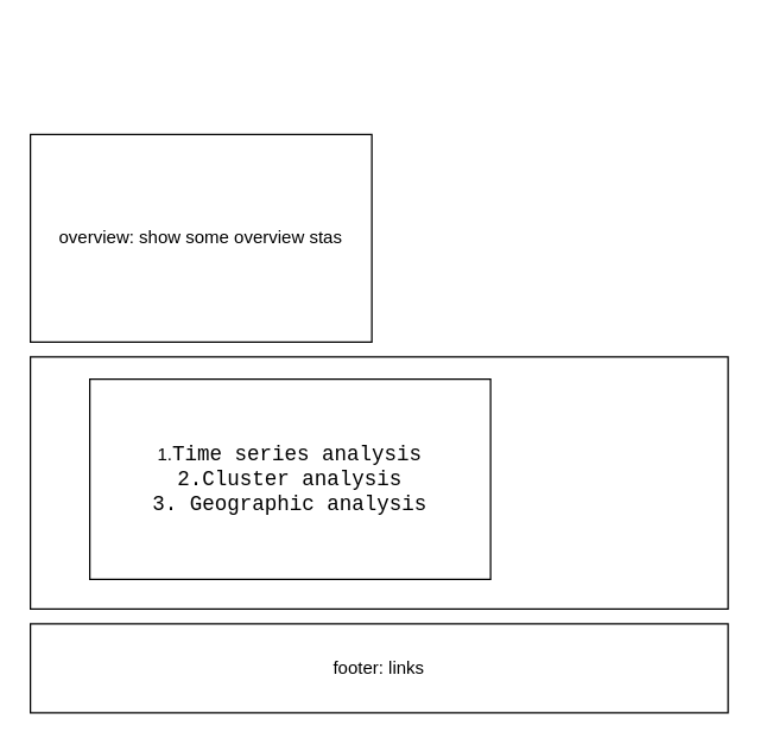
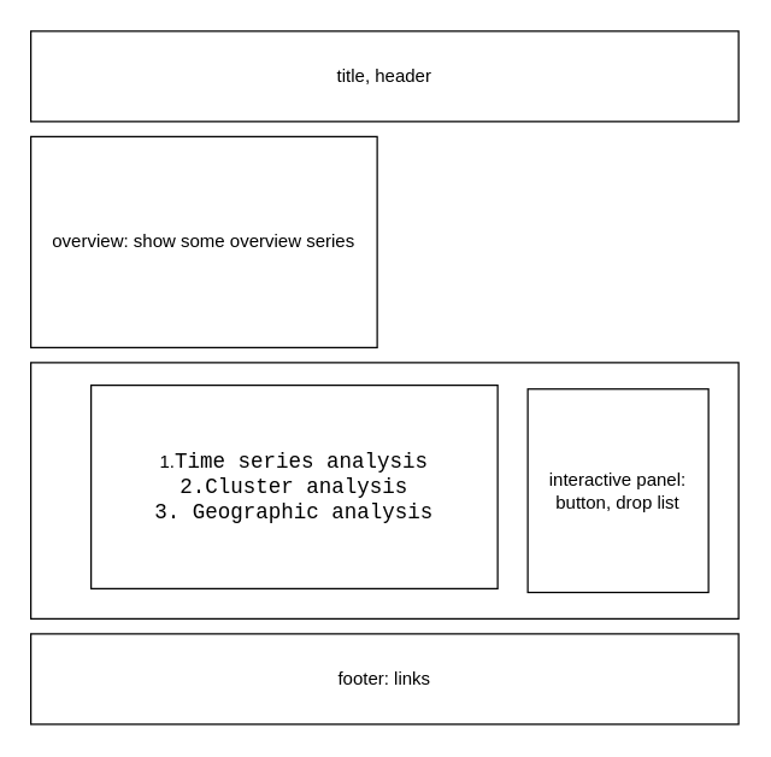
+ <mxCell id="3" value="title, header" style="rounded=0;whiteSpace=wrap;html=1;" vertex="1" parent="1"><mxGeometry x="20" y="20" width="470" height="60" as="geometry" /></mxCell>
- <mxCell id="2" value="overview: show some overview stas" style="rounded=0;whiteSpace=wrap;html=1;" vertex="1" parent="1"><mxGeometry x="20" y="90" width="230" height="140" as="geometry" /></mxCell>
+ <mxCell id="2" value="overview: show some overview series" style="rounded=0;whiteSpace=wrap;html=1;" vertex="1" parent="1"><mxGeometry x="20" y="90" width="230" height="140" as="geometry" /></mxCell>
+ <mxCell id="5" value="interactive panel: button, drop list" style="rounded=0;whiteSpace=wrap;html=1;" vertex="1" parent="1"><mxGeometry x="350" y="257.5" width="120" height="135" as="geometry" /></mxCell>
